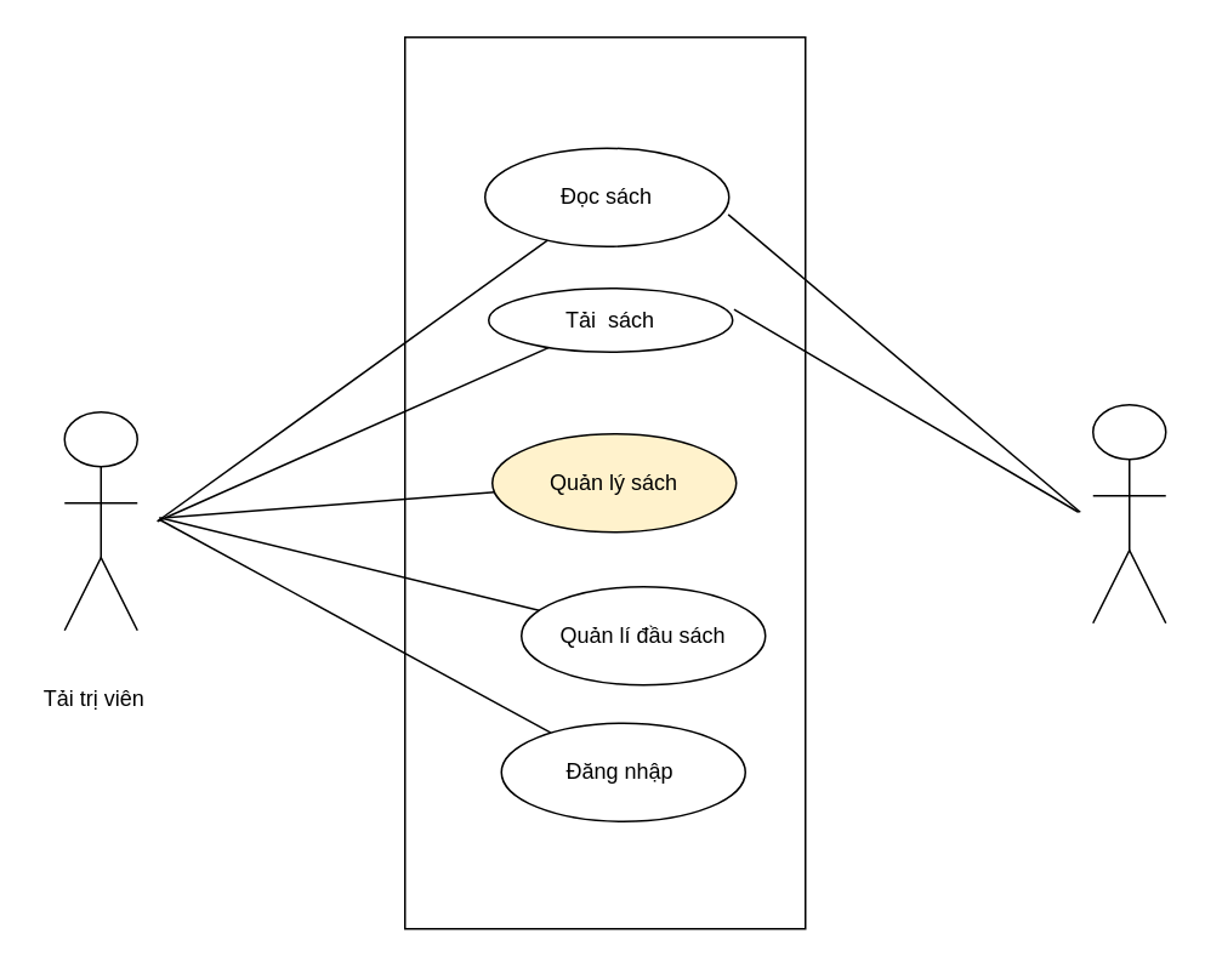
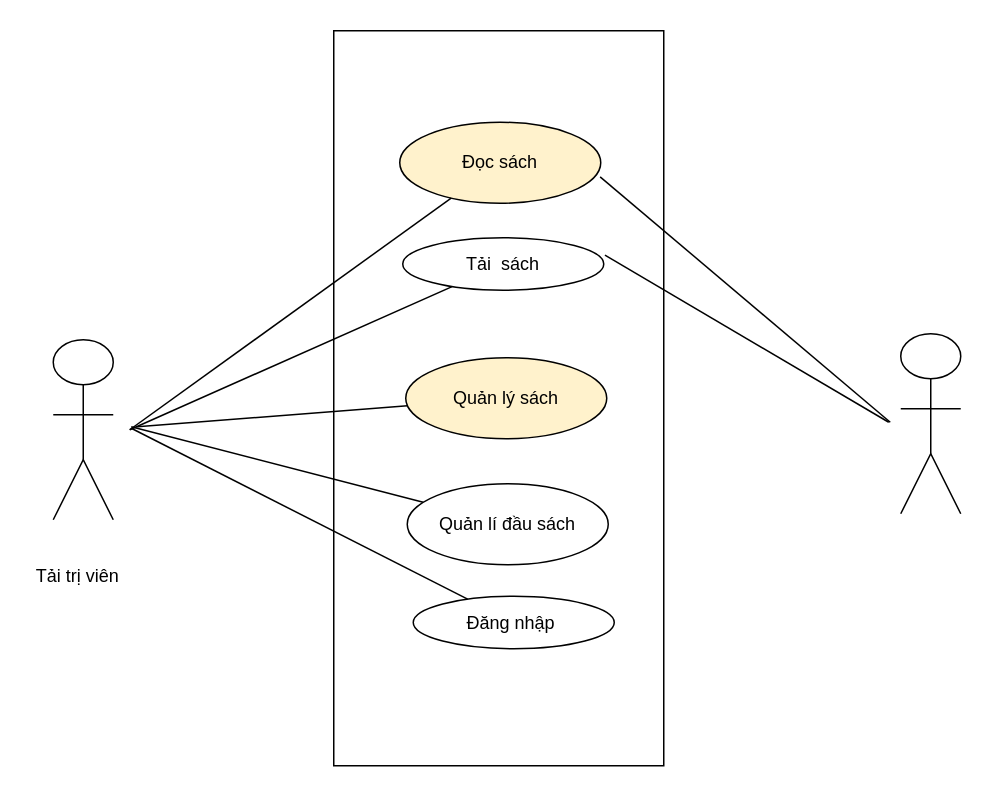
- <mxCell id="12" value="Đọc sách" style="ellipse;whiteSpace=wrap;html=1;" parent="1" vertex="1"><mxGeometry x="266" y="81" width="134" height="54" as="geometry" /></mxCell>
+ <mxCell id="12" value="Đọc sách" style="ellipse;whiteSpace=wrap;html=1;fillColor=#fff2cc;" parent="1" vertex="1"><mxGeometry x="266" y="81" width="134" height="54" as="geometry" /></mxCell>
- <mxCell id="15" value="Quản lí đầu sách" style="ellipse;whiteSpace=wrap;html=1;" parent="1" vertex="1"><mxGeometry x="286" y="322" width="134" height="54" as="geometry" /></mxCell>
+ <mxCell id="15" value="Quản lí đầu sách" style="ellipse;whiteSpace=wrap;html=1;" parent="1" vertex="1"><mxGeometry x="271" y="322" width="134" height="54" as="geometry" /></mxCell>
- <mxCell id="16" value="Đăng nhập&amp;nbsp;" style="ellipse;whiteSpace=wrap;html=1;" parent="1" vertex="1"><mxGeometry x="275" y="397" width="134" height="54" as="geometry" /></mxCell>
+ <mxCell id="16" value="Đăng nhập&amp;nbsp;" style="ellipse;whiteSpace=wrap;html=1;" parent="1" vertex="1"><mxGeometry x="275" y="397" width="134" height="35" as="geometry" /></mxCell>
